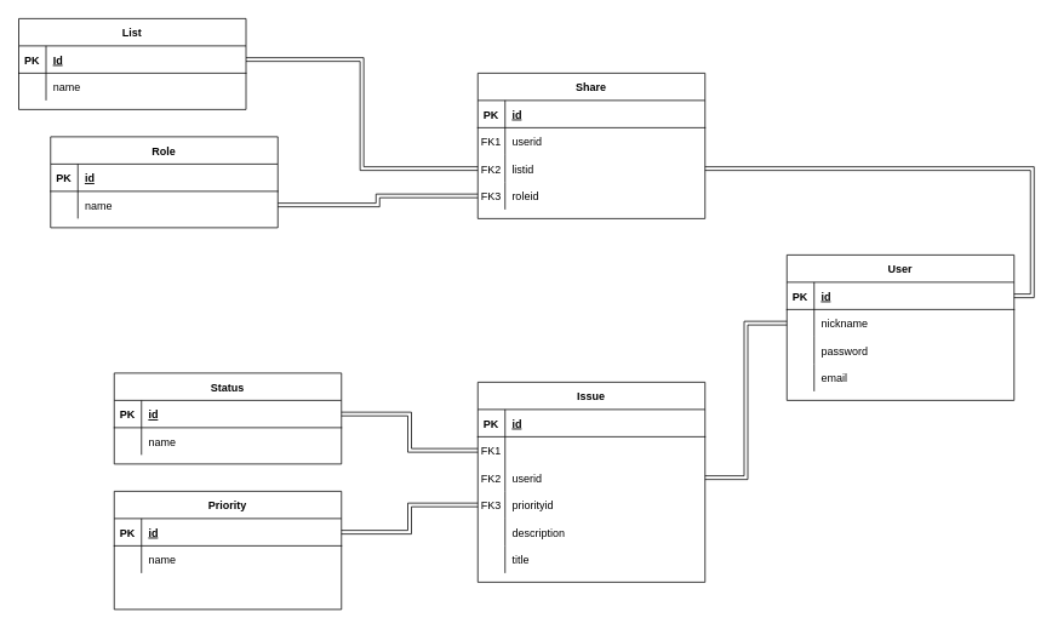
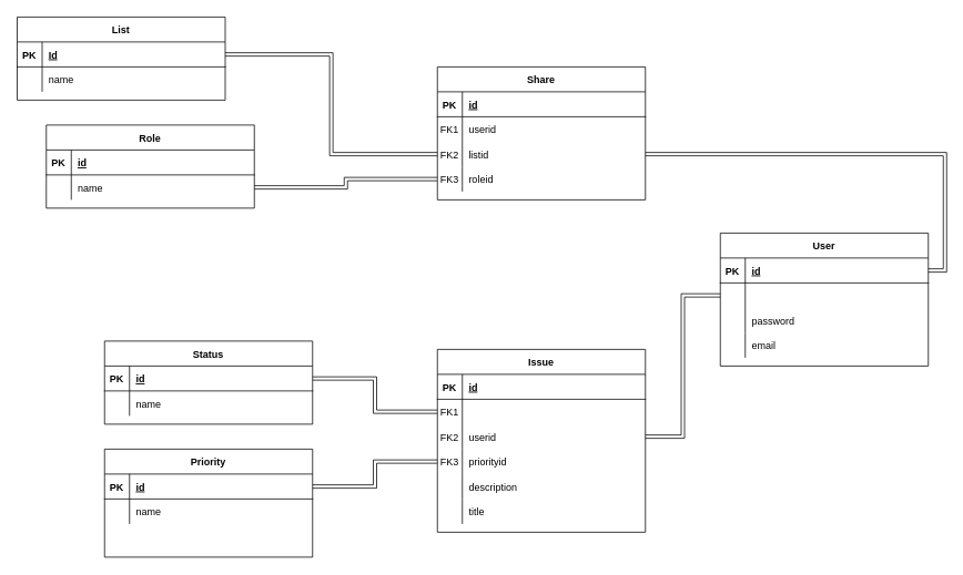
- <mxCell id="26" value="nickname" style="shape=partialRectangle;overflow=hidden;connectable=0;fillColor=none;top=0;left=0;bottom=0;right=0;align=left;spacingLeft=6;" parent="24" vertex="1"><mxGeometry x="30" width="220" height="30" as="geometry" /></mxCell>
